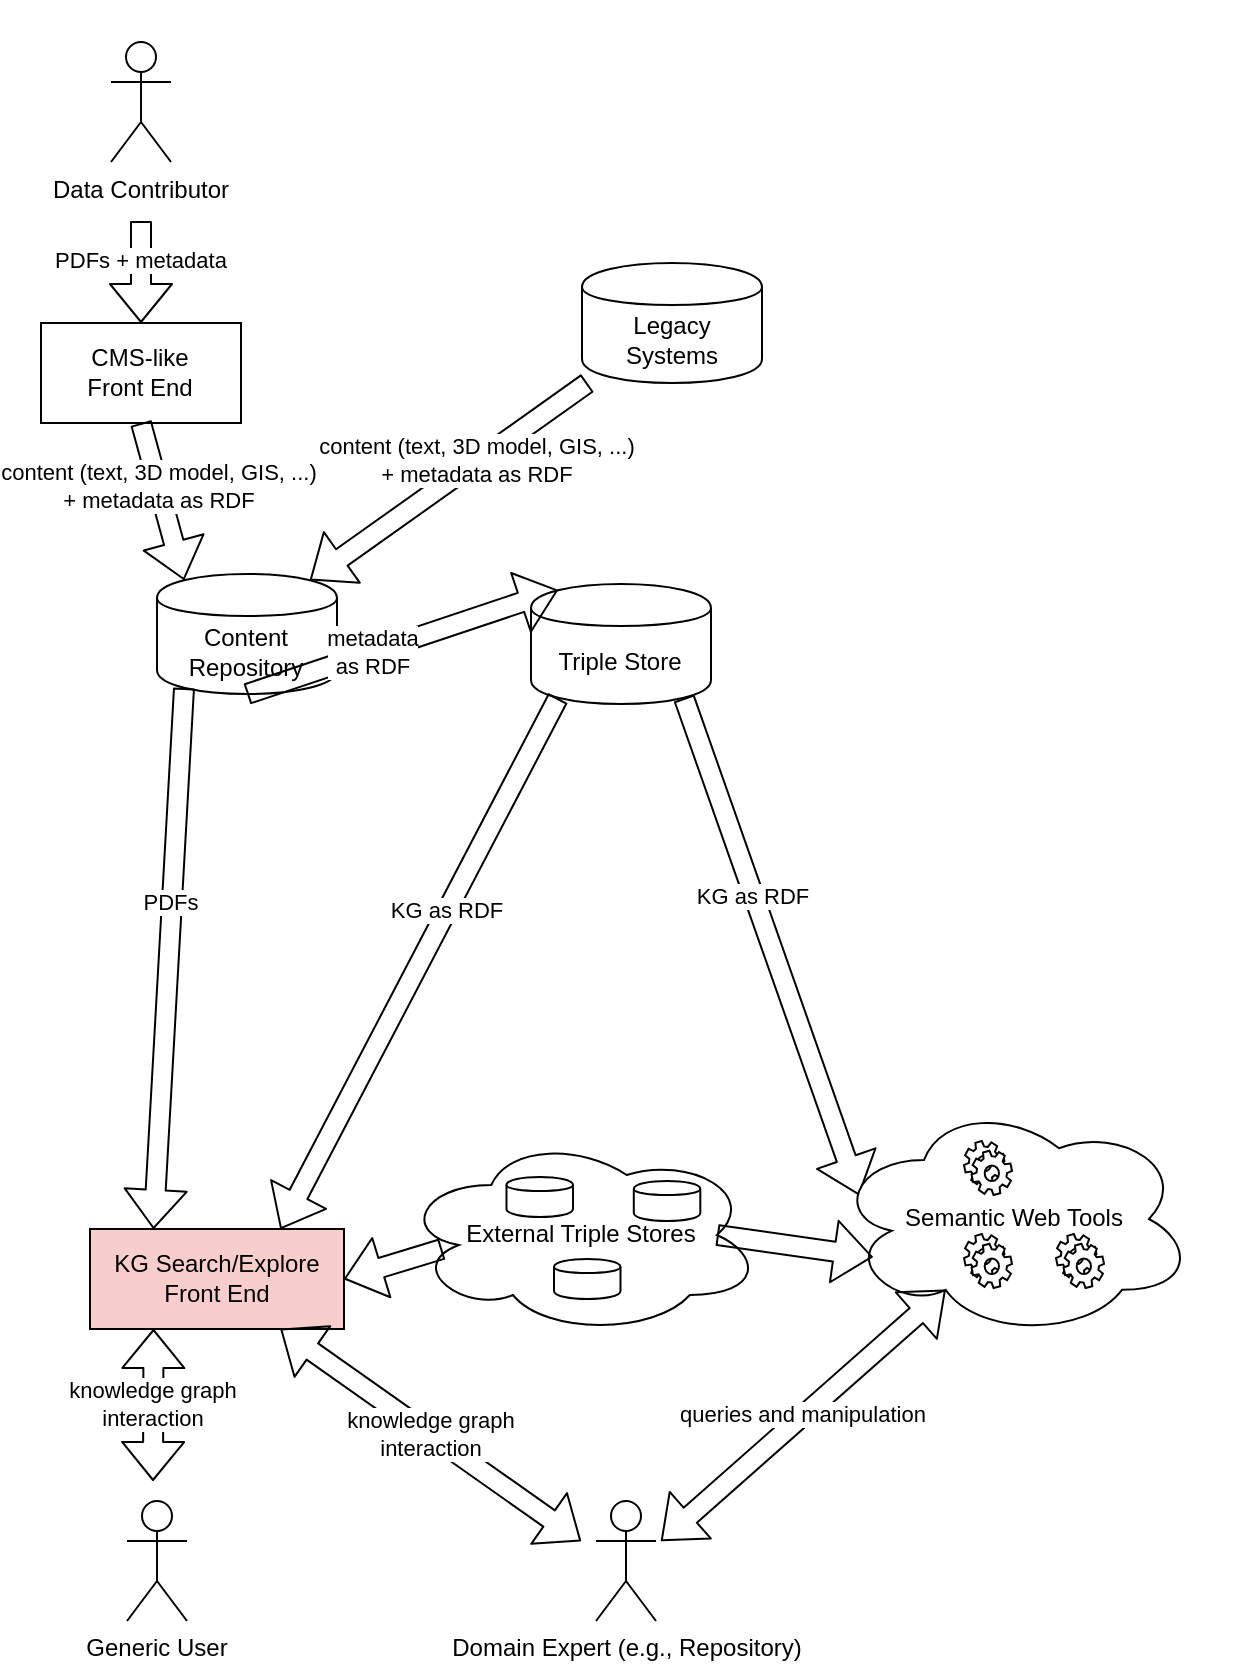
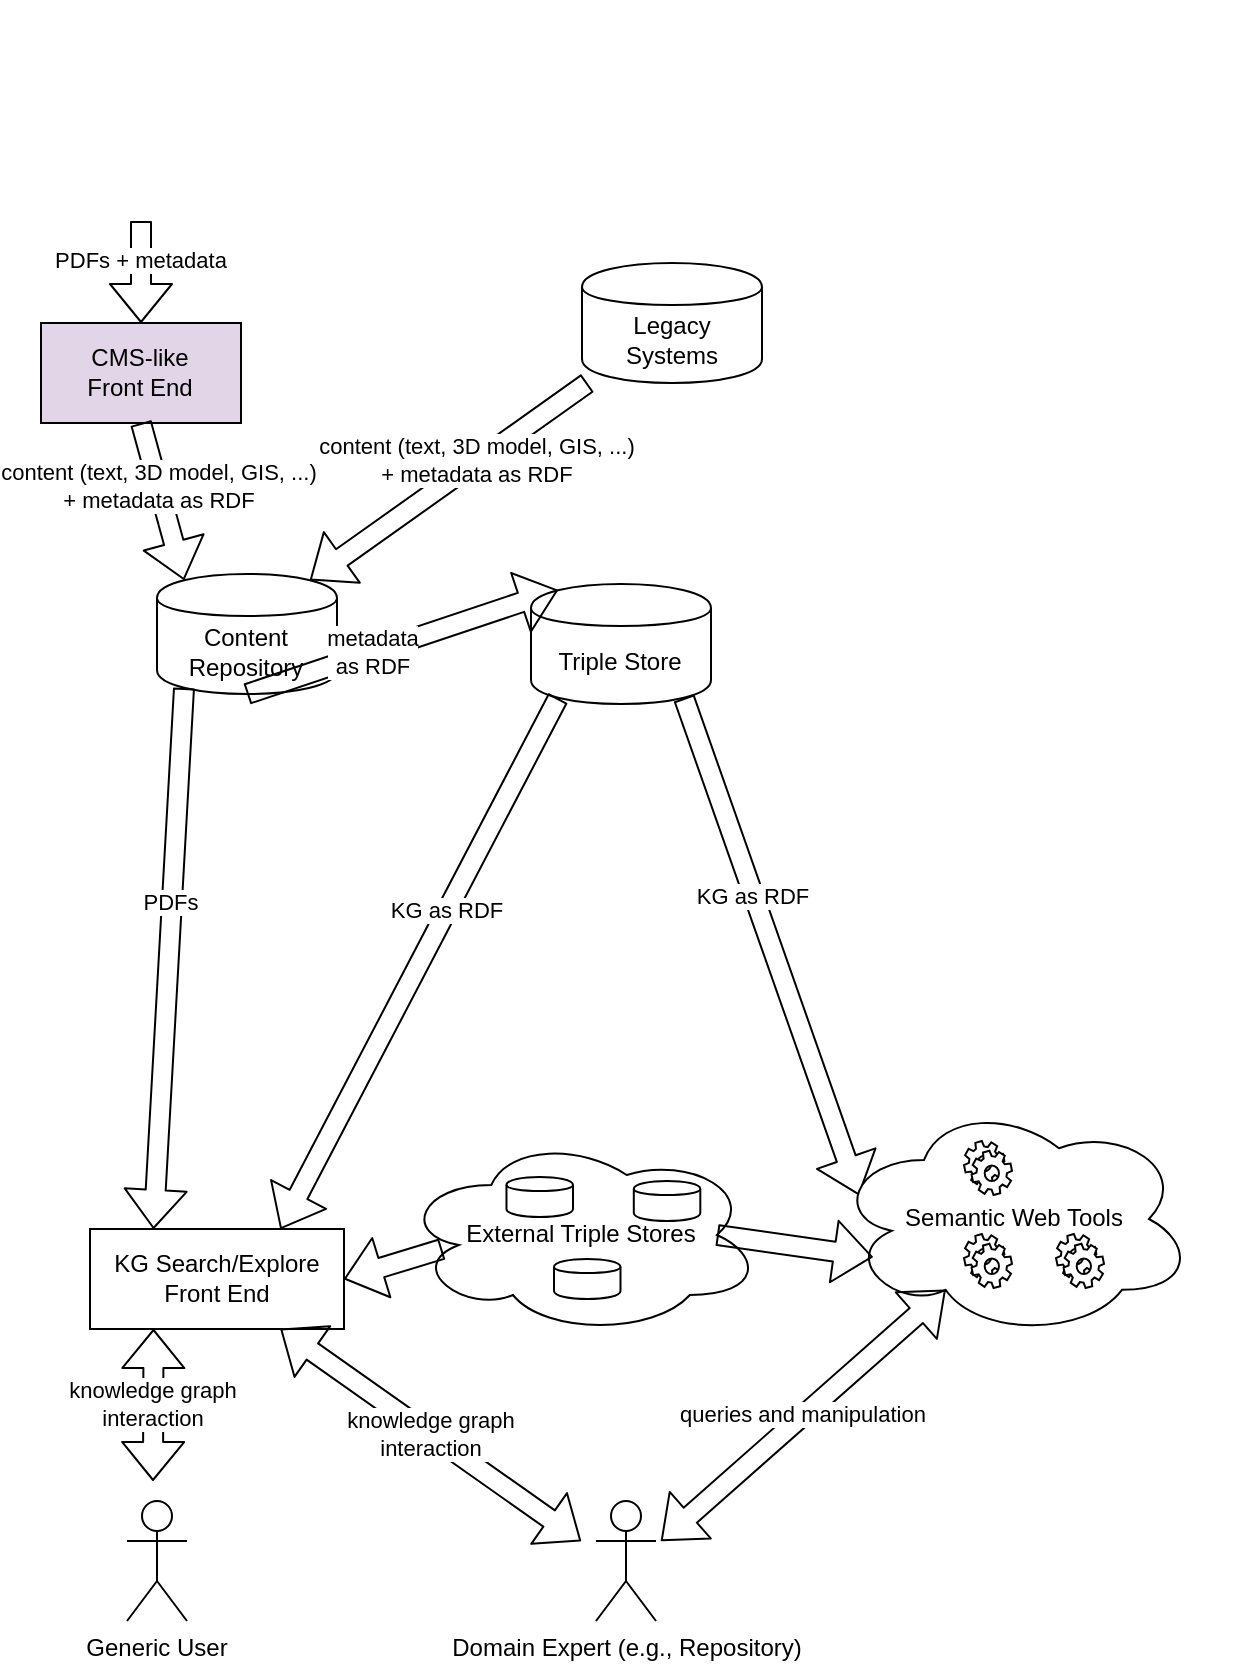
- <mxCell id="2" value="Data Contributor" style="shape=umlActor;verticalLabelPosition=bottom;labelBackgroundColor=#ffffff;verticalAlign=top;html=1;outlineConnect=0;" parent="1" vertex="1"><mxGeometry x="55" y="20.5" width="30" height="60" as="geometry" /></mxCell>
- <mxCell id="3" value="CMS-like&lt;br&gt;Front End" style="rounded=0;whiteSpace=wrap;html=1;" parent="1" vertex="1"><mxGeometry x="20" y="161" width="100" height="50" as="geometry" /></mxCell>
+ <mxCell id="3" value="CMS-like&lt;br&gt;Front End" style="rounded=0;whiteSpace=wrap;html=1;fillColor=#e1d5e7;" parent="1" vertex="1"><mxGeometry x="20" y="161" width="100" height="50" as="geometry" /></mxCell>
- <mxCell id="6" value="KG Search/Explore&lt;br&gt;Front End" style="rounded=0;whiteSpace=wrap;html=1;fillColor=#f8cecc;" parent="1" vertex="1"><mxGeometry x="44.5" y="614" width="127" height="50" as="geometry" /></mxCell>
+ <mxCell id="6" value="KG Search/Explore&lt;br&gt;Front End" style="rounded=0;whiteSpace=wrap;html=1;" parent="1" vertex="1"><mxGeometry x="44.5" y="614" width="127" height="50" as="geometry" /></mxCell>
